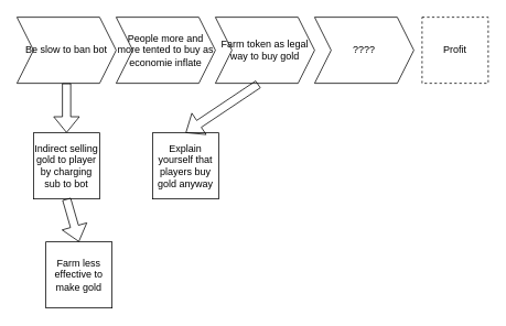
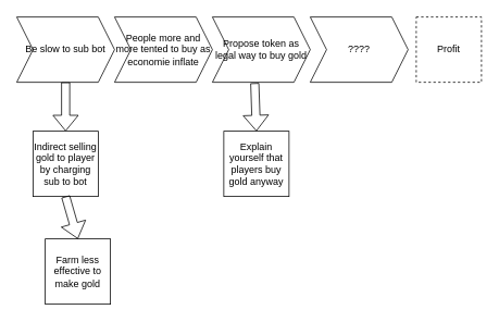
- <mxCell id="2" value="Be slow to ban bot" style="shape=step;perimeter=stepPerimeter;whiteSpace=wrap;html=1;fixedSize=1;" vertex="1" parent="1"><mxGeometry x="20" y="20" width="120" height="80" as="geometry" /></mxCell>
+ <mxCell id="2" value="Be slow to sub bot" style="shape=step;perimeter=stepPerimeter;whiteSpace=wrap;html=1;fixedSize=1;" vertex="1" parent="1"><mxGeometry x="20" y="20" width="120" height="80" as="geometry" /></mxCell>
- <mxCell id="6" value="Farm token as legal way to buy gold" style="shape=step;perimeter=stepPerimeter;whiteSpace=wrap;html=1;fixedSize=1;" vertex="1" parent="1"><mxGeometry x="260" y="20" width="120" height="80" as="geometry" /></mxCell>
+ <mxCell id="6" value="Propose token as legal way to buy gold" style="shape=step;perimeter=stepPerimeter;whiteSpace=wrap;html=1;fixedSize=1;" vertex="1" parent="1"><mxGeometry x="260" y="20" width="120" height="80" as="geometry" /></mxCell>
- <mxCell id="8" value="Explain yourself that players buy gold anyway" style="whiteSpace=wrap;html=1;aspect=fixed;" vertex="1" parent="1"><mxGeometry x="184" y="160" width="80" height="80" as="geometry" /></mxCell>
+ <mxCell id="8" value="Explain yourself that players buy gold anyway" style="whiteSpace=wrap;html=1;aspect=fixed;" vertex="1" parent="1"><mxGeometry x="274" y="160" width="80" height="80" as="geometry" /></mxCell>
